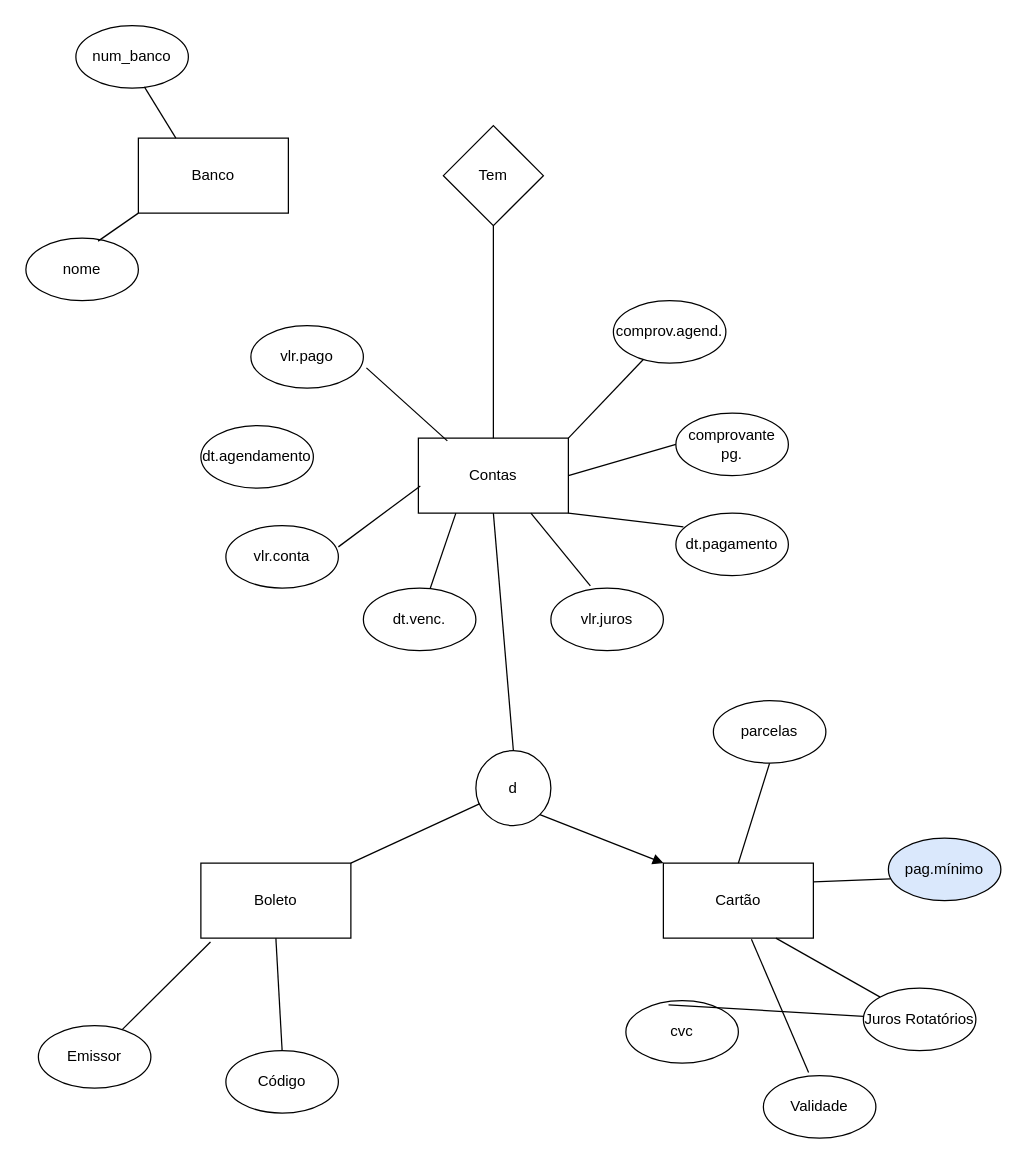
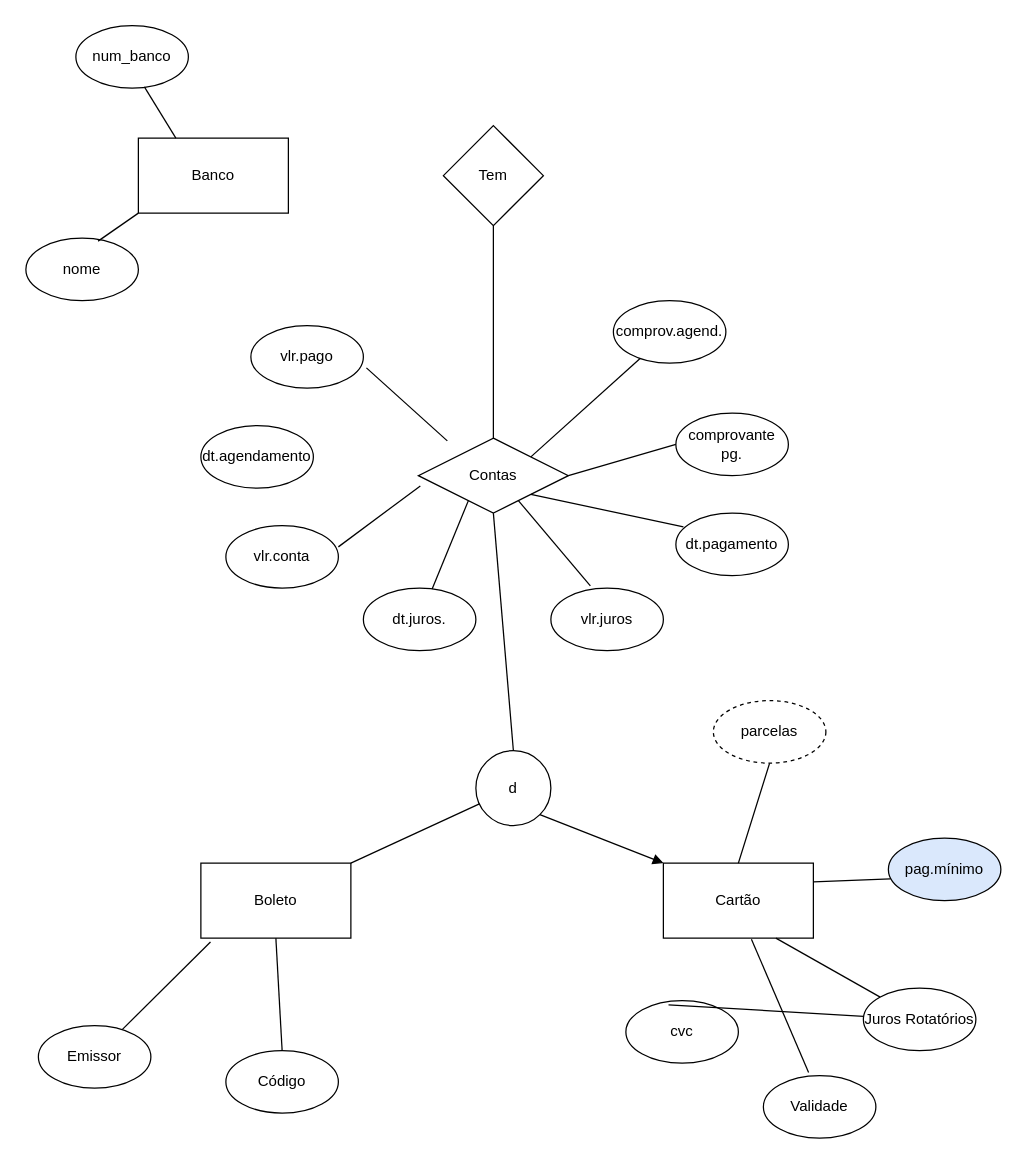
- <mxCell id="5" value="Contas" style="rounded=0;whiteSpace=wrap;html=1;" vertex="1" parent="1"><mxGeometry x="334" y="350" width="120" height="60" as="geometry" /></mxCell>
+ <mxCell id="5" value="Contas" style="rhombus;whiteSpace=wrap;html=1;" vertex="1" parent="1"><mxGeometry x="334" y="350" width="120" height="60" as="geometry" /></mxCell>
- <mxCell id="8" value="dt.venc." style="ellipse;whiteSpace=wrap;html=1;" vertex="1" parent="1"><mxGeometry x="290" y="470" width="90" height="50" as="geometry" /></mxCell>
+ <mxCell id="8" value="dt.juros." style="ellipse;whiteSpace=wrap;html=1;" vertex="1" parent="1"><mxGeometry x="290" y="470" width="90" height="50" as="geometry" /></mxCell>
- <mxCell id="28" value="parcelas" style="ellipse;whiteSpace=wrap;html=1;" vertex="1" parent="1"><mxGeometry x="570" y="560" width="90" height="50" as="geometry" /></mxCell>
+ <mxCell id="28" value="parcelas" style="ellipse;whiteSpace=wrap;html=1;dashed=1;" vertex="1" parent="1"><mxGeometry x="570" y="560" width="90" height="50" as="geometry" /></mxCell>
